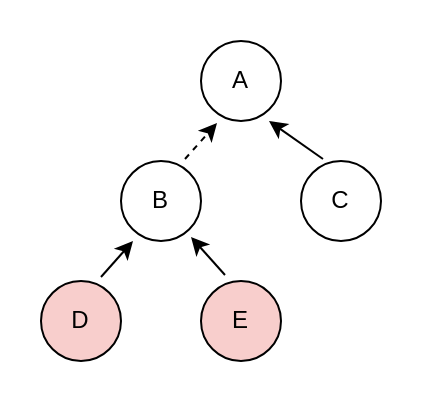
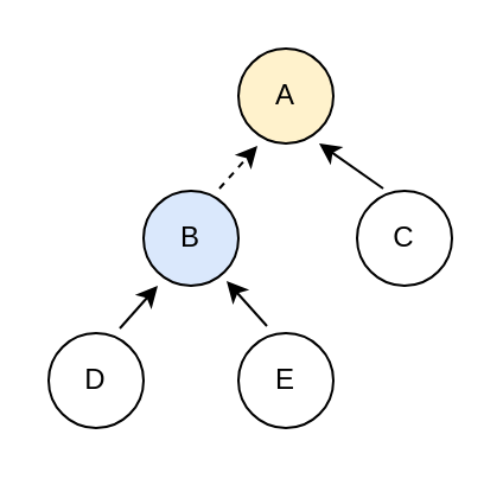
- <mxCell id="2" value="A" style="ellipse;whiteSpace=wrap;html=1;aspect=fixed;direction=east;" vertex="1" parent="1"><mxGeometry x="100" y="20" width="40" height="40" as="geometry" /></mxCell>
+ <mxCell id="2" value="A" style="ellipse;whiteSpace=wrap;html=1;aspect=fixed;direction=east;fillColor=#fff2cc;" vertex="1" parent="1"><mxGeometry x="100" y="20" width="40" height="40" as="geometry" /></mxCell>
- <mxCell id="3" value="B" style="ellipse;whiteSpace=wrap;html=1;aspect=fixed;direction=east;" vertex="1" parent="1"><mxGeometry x="60" y="80" width="40" height="40" as="geometry" /></mxCell>
+ <mxCell id="3" value="B" style="ellipse;whiteSpace=wrap;html=1;aspect=fixed;direction=east;fillColor=#dae8fc;" vertex="1" parent="1"><mxGeometry x="60" y="80" width="40" height="40" as="geometry" /></mxCell>
- <mxCell id="5" value="D" style="ellipse;whiteSpace=wrap;html=1;aspect=fixed;direction=east;fillColor=#f8cecc;" vertex="1" parent="1"><mxGeometry x="20" y="140" width="40" height="40" as="geometry" /></mxCell>
+ <mxCell id="5" value="D" style="ellipse;whiteSpace=wrap;html=1;aspect=fixed;direction=east;" vertex="1" parent="1"><mxGeometry x="20" y="140" width="40" height="40" as="geometry" /></mxCell>
- <mxCell id="6" value="E" style="ellipse;whiteSpace=wrap;html=1;aspect=fixed;strokeColor=#000000;direction=east;fillColor=#f8cecc;" vertex="1" parent="1"><mxGeometry x="100" y="140" width="40" height="40" as="geometry" /></mxCell>
+ <mxCell id="6" value="E" style="ellipse;whiteSpace=wrap;html=1;aspect=fixed;strokeColor=#000000;direction=east;" vertex="1" parent="1"><mxGeometry x="100" y="140" width="40" height="40" as="geometry" /></mxCell>
